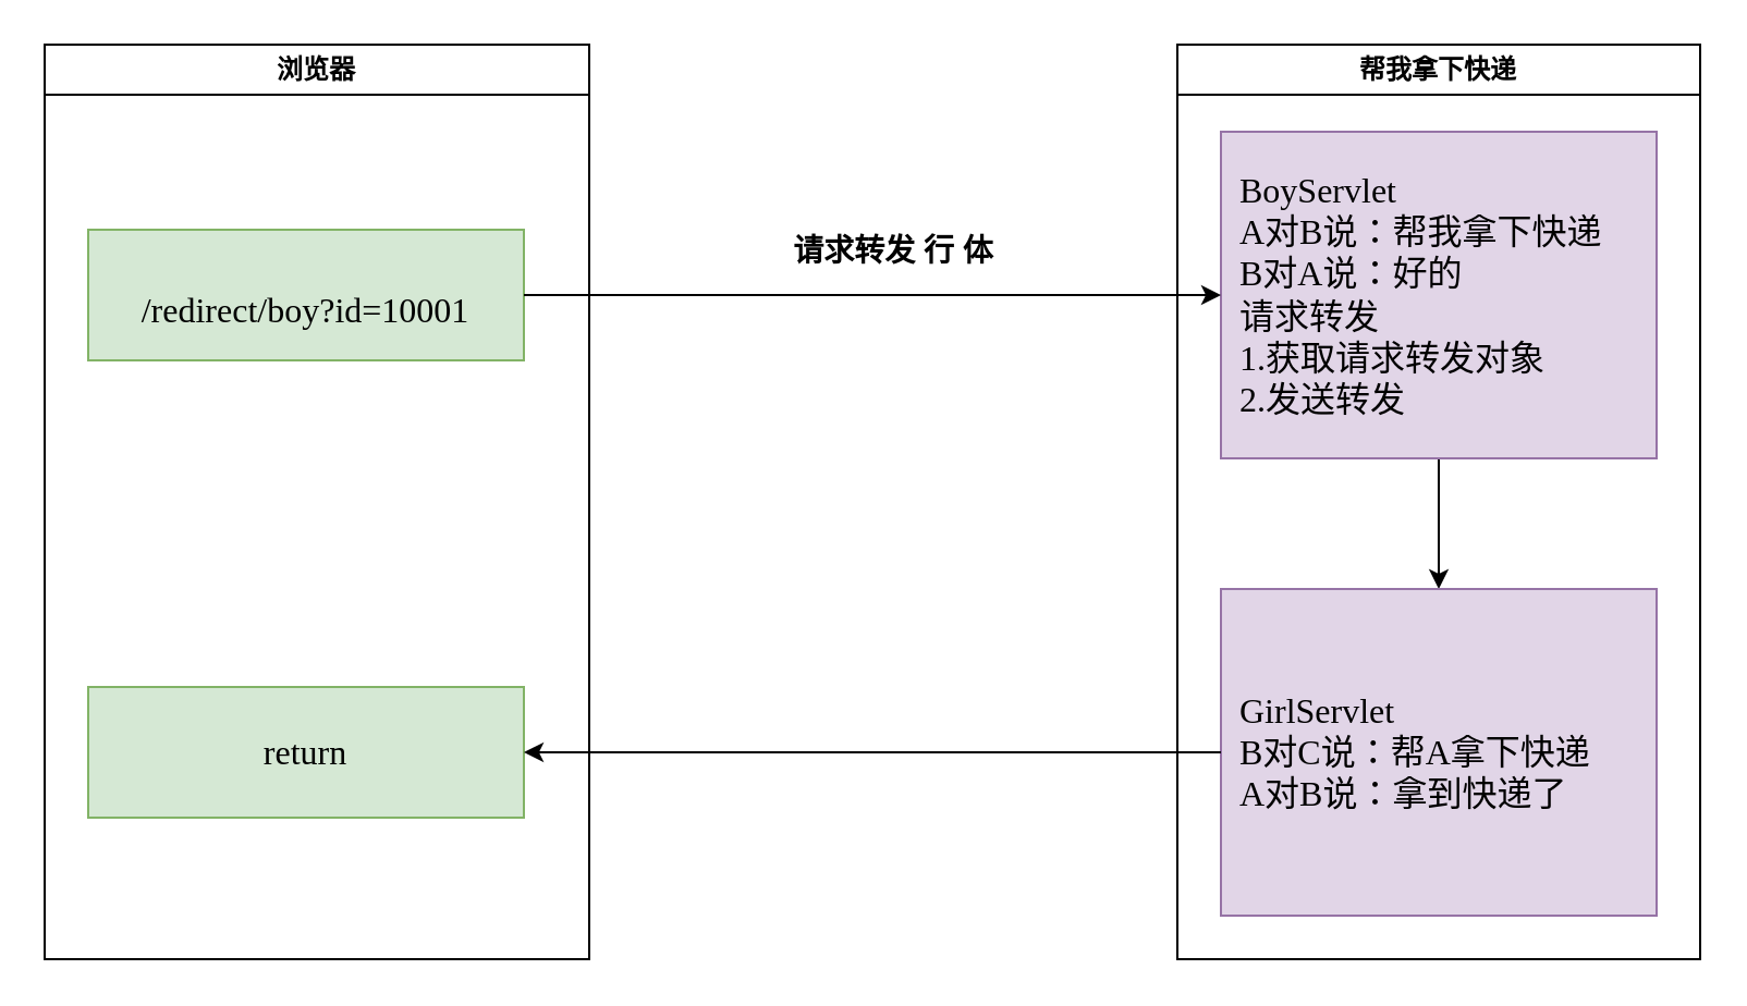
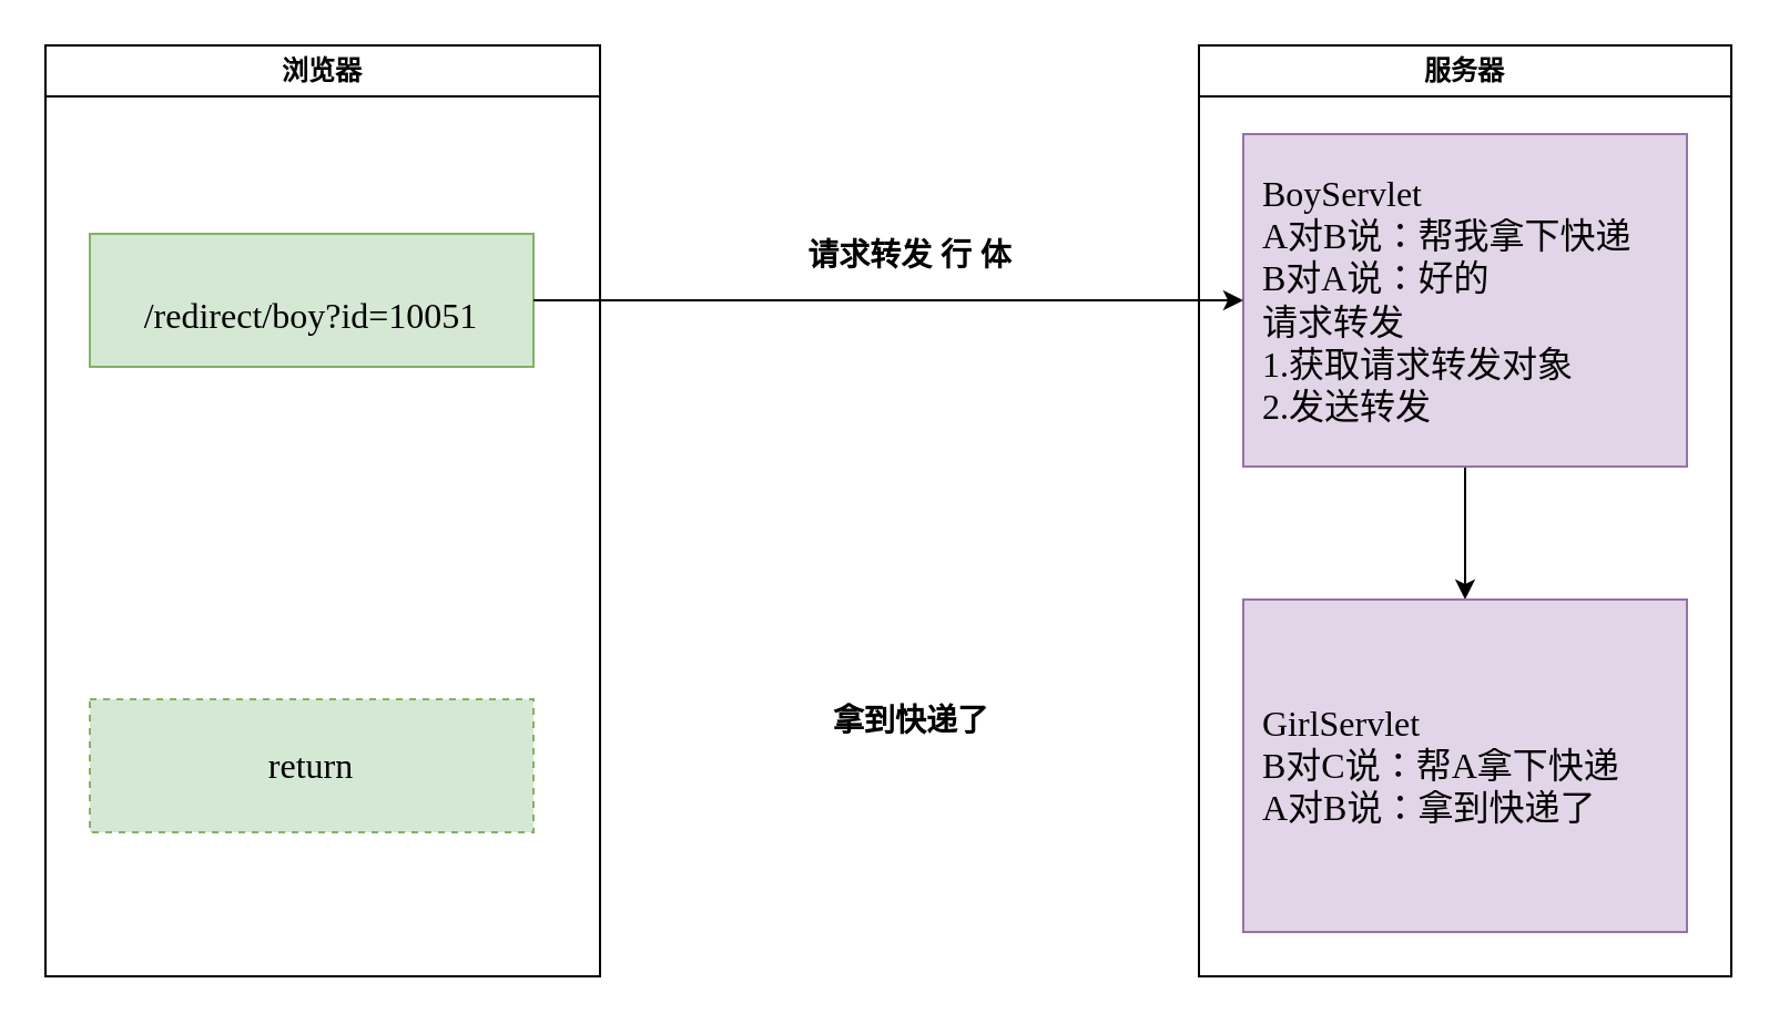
- <mxCell id="5" value="帮我拿下快递" style="swimlane;whiteSpace=wrap;html=1;" vertex="1" parent="1"><mxGeometry x="540" y="20" width="240" height="420" as="geometry" /></mxCell>
+ <mxCell id="5" value="服务器" style="swimlane;whiteSpace=wrap;html=1;" vertex="1" parent="1"><mxGeometry x="540" y="20" width="240" height="420" as="geometry" /></mxCell>
- <mxCell id="3" value="&lt;font&gt;&lt;br&gt;&lt;span style=&quot;font-family: &amp;quot;PingFang SC&amp;quot;, &amp;quot;Noto Sans SC&amp;quot;, &amp;quot;Meslo LG&amp;quot;, &amp;quot;Microsoft YaHei&amp;quot;; font-size: 16px; font-style: normal; font-variant-ligatures: normal; font-variant-caps: normal; font-weight: 400; letter-spacing: normal; orphans: 2; text-indent: 0px; text-transform: none; widows: 2; word-spacing: 0px; -webkit-text-stroke-width: 0px; text-decoration-thickness: initial; text-decoration-style: initial; text-decoration-color: initial; float: none; display: inline !important;&quot;&gt;/redirect/boy?id=10001&lt;/span&gt;&lt;/font&gt;" style="rounded=0;whiteSpace=wrap;html=1;strokeColor=#82b366;fillColor=#d5e8d4;fontColor=#000000;align=center;" vertex="1" parent="2"><mxGeometry x="20" y="85" width="200" height="60" as="geometry" /></mxCell>
+ <mxCell id="3" value="&lt;font&gt;&lt;br&gt;&lt;span style=&quot;font-family: &amp;quot;PingFang SC&amp;quot;, &amp;quot;Noto Sans SC&amp;quot;, &amp;quot;Meslo LG&amp;quot;, &amp;quot;Microsoft YaHei&amp;quot;; font-size: 16px; font-style: normal; font-variant-ligatures: normal; font-variant-caps: normal; font-weight: 400; letter-spacing: normal; orphans: 2; text-indent: 0px; text-transform: none; widows: 2; word-spacing: 0px; -webkit-text-stroke-width: 0px; text-decoration-thickness: initial; text-decoration-style: initial; text-decoration-color: initial; float: none; display: inline !important;&quot;&gt;/redirect/boy?id=10051&lt;/span&gt;&lt;/font&gt;" style="rounded=0;whiteSpace=wrap;html=1;strokeColor=#82b366;fillColor=#d5e8d4;fontColor=#000000;align=center;" vertex="1" parent="2"><mxGeometry x="20" y="85" width="200" height="60" as="geometry" /></mxCell>
+ <mxCell id="10" value="拿到快递了" style="text;html=1;align=center;verticalAlign=middle;resizable=0;points=[];autosize=1;strokeColor=none;fillColor=none;fontSize=14;fontColor=#000000;fontStyle=1" vertex="1" parent="1"><mxGeometry x="365" y="310" width="90" height="30" as="geometry" /></mxCell>
- <mxCell id="4" value="&lt;span style=&quot;font-family: &amp;quot;PingFang SC&amp;quot;, &amp;quot;Noto Sans SC&amp;quot;, &amp;quot;Meslo LG&amp;quot;, &amp;quot;Microsoft YaHei&amp;quot;; font-size: 16px;&quot;&gt;return&lt;/span&gt;" style="rounded=0;whiteSpace=wrap;html=1;labelBackgroundColor=none;fontSize=14;fillColor=#d5e8d4;strokeColor=#82b366;fontColor=#000000;" vertex="1" parent="2"><mxGeometry x="20" y="295" width="200" height="60" as="geometry" /></mxCell>
+ <mxCell id="4" value="&lt;span style=&quot;font-family: &amp;quot;PingFang SC&amp;quot;, &amp;quot;Noto Sans SC&amp;quot;, &amp;quot;Meslo LG&amp;quot;, &amp;quot;Microsoft YaHei&amp;quot;; font-size: 16px;&quot;&gt;return&lt;/span&gt;" style="rounded=0;whiteSpace=wrap;html=1;labelBackgroundColor=none;fontSize=14;fillColor=#d5e8d4;strokeColor=#82b366;fontColor=#000000;dashed=1;" vertex="1" parent="2"><mxGeometry x="20" y="295" width="200" height="60" as="geometry" /></mxCell>
- <mxCell id="12" style="edgeStyle=orthogonalEdgeStyle;rounded=0;orthogonalLoop=1;jettySize=auto;html=1;exitX=0;exitY=0.5;exitDx=0;exitDy=0;entryX=1;entryY=0.5;entryDx=0;entryDy=0;fontColor=#000000;" edge="1" parent="1" source="8" target="4"><mxGeometry relative="1" as="geometry" /></mxCell>
